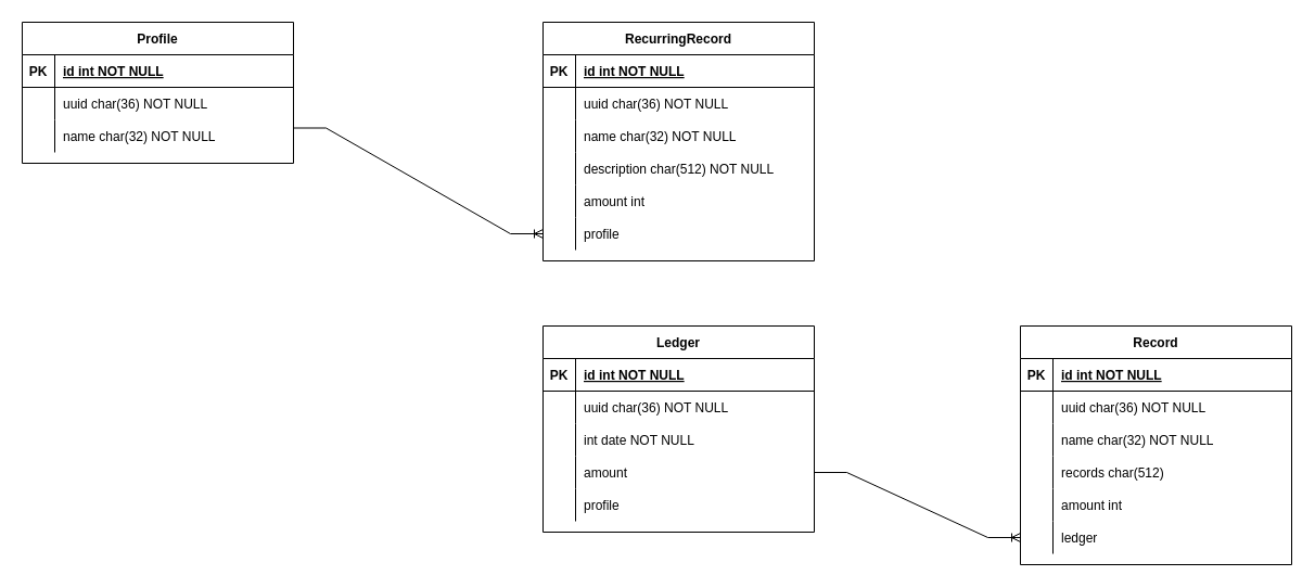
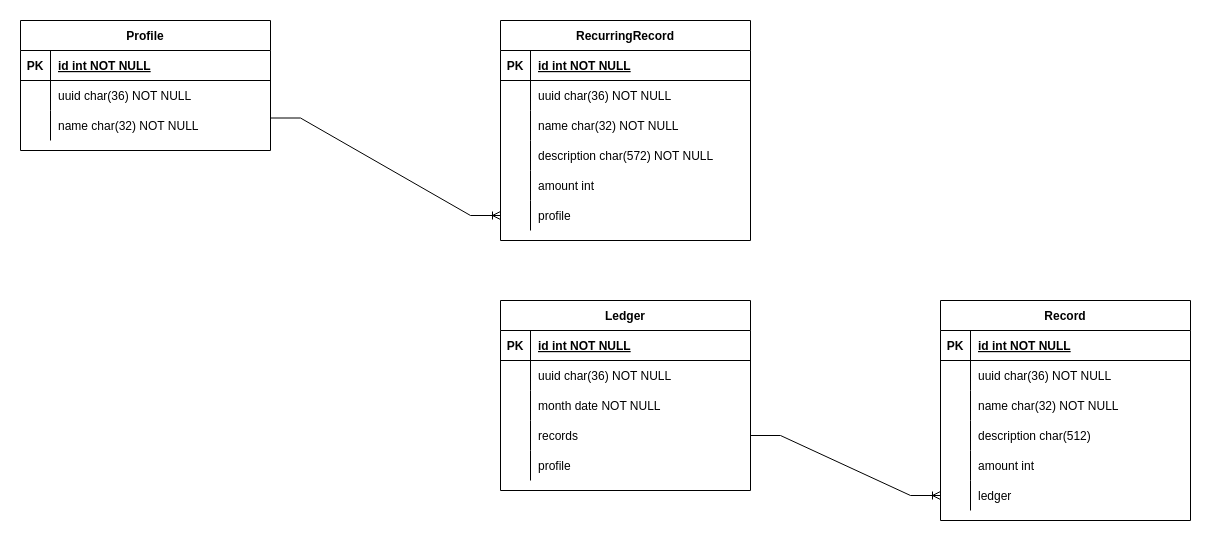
- <mxCell id="24" value="description char(512) NOT NULL" style="shape=partialRectangle;overflow=hidden;connectable=0;fillColor=none;top=0;left=0;bottom=0;right=0;align=left;spacingLeft=6;" parent="22" vertex="1"><mxGeometry x="30" width="220" height="30" as="geometry"><mxRectangle width="220" height="30" as="alternateBounds" /></mxGeometry></mxCell>
+ <mxCell id="24" value="description char(572) NOT NULL" style="shape=partialRectangle;overflow=hidden;connectable=0;fillColor=none;top=0;left=0;bottom=0;right=0;align=left;spacingLeft=6;" parent="22" vertex="1"><mxGeometry x="30" width="220" height="30" as="geometry"><mxRectangle width="220" height="30" as="alternateBounds" /></mxGeometry></mxCell>
- <mxCell id="60" value="int date NOT NULL" style="shape=partialRectangle;overflow=hidden;connectable=0;fillColor=none;top=0;left=0;bottom=0;right=0;align=left;spacingLeft=6;" parent="58" vertex="1"><mxGeometry x="30" width="220" height="30" as="geometry"><mxRectangle width="220" height="30" as="alternateBounds" /></mxGeometry></mxCell>
+ <mxCell id="60" value="month date NOT NULL" style="shape=partialRectangle;overflow=hidden;connectable=0;fillColor=none;top=0;left=0;bottom=0;right=0;align=left;spacingLeft=6;" parent="58" vertex="1"><mxGeometry x="30" width="220" height="30" as="geometry"><mxRectangle width="220" height="30" as="alternateBounds" /></mxGeometry></mxCell>
- <mxCell id="63" value="amount" style="shape=partialRectangle;overflow=hidden;connectable=0;fillColor=none;top=0;left=0;bottom=0;right=0;align=left;spacingLeft=6;" parent="61" vertex="1"><mxGeometry x="30" width="220" height="30" as="geometry"><mxRectangle width="220" height="30" as="alternateBounds" /></mxGeometry></mxCell>
+ <mxCell id="63" value="records" style="shape=partialRectangle;overflow=hidden;connectable=0;fillColor=none;top=0;left=0;bottom=0;right=0;align=left;spacingLeft=6;" parent="61" vertex="1"><mxGeometry x="30" width="220" height="30" as="geometry"><mxRectangle width="220" height="30" as="alternateBounds" /></mxGeometry></mxCell>
- <mxCell id="44" value="records char(512)" style="shape=partialRectangle;overflow=hidden;connectable=0;fillColor=none;top=0;left=0;bottom=0;right=0;align=left;spacingLeft=6;" parent="42" vertex="1"><mxGeometry x="30" width="220" height="30" as="geometry"><mxRectangle width="220" height="30" as="alternateBounds" /></mxGeometry></mxCell>
+ <mxCell id="44" value="description char(512)" style="shape=partialRectangle;overflow=hidden;connectable=0;fillColor=none;top=0;left=0;bottom=0;right=0;align=left;spacingLeft=6;" parent="42" vertex="1"><mxGeometry x="30" width="220" height="30" as="geometry"><mxRectangle width="220" height="30" as="alternateBounds" /></mxGeometry></mxCell>
